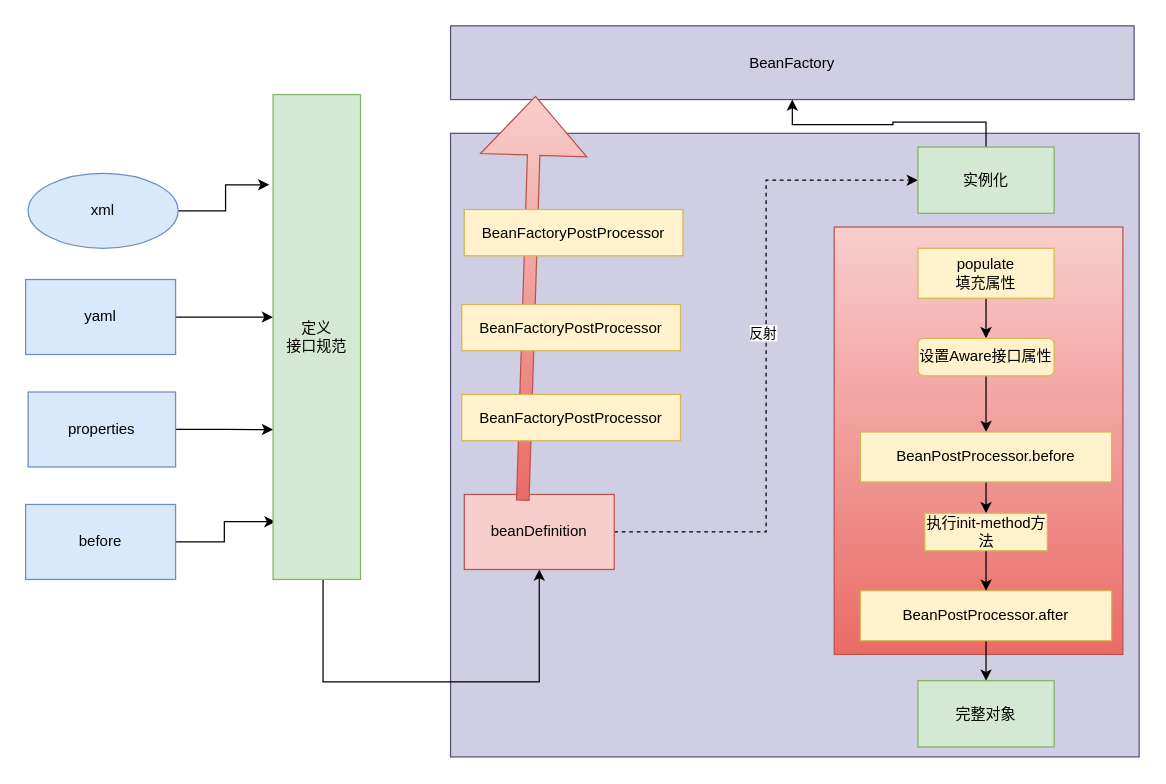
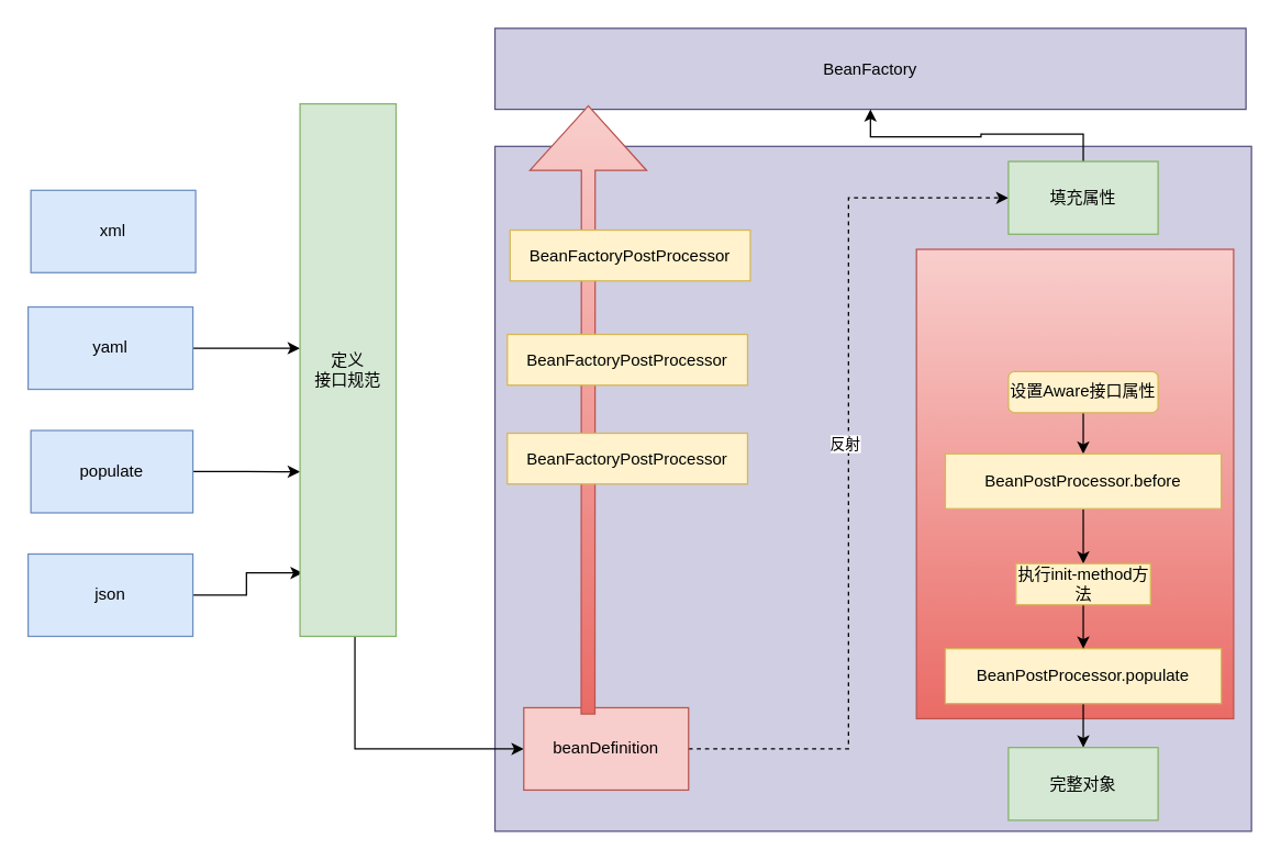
- <mxCell id="19" value="实例化" style="rounded=0;whiteSpace=wrap;html=1;fillColor=#d5e8d4;strokeColor=#82b366;" vertex="1" parent="1"><mxGeometry x="734" y="117" width="109" height="53" as="geometry" /></mxCell>
+ <mxCell id="19" value="填充属性" style="rounded=0;whiteSpace=wrap;html=1;fillColor=#d5e8d4;strokeColor=#82b366;" vertex="1" parent="1"><mxGeometry x="734" y="117" width="109" height="53" as="geometry" /></mxCell>
- <mxCell id="3" style="edgeStyle=orthogonalEdgeStyle;rounded=0;orthogonalLoop=1;jettySize=auto;html=1;entryX=-0.043;entryY=0.186;entryDx=0;entryDy=0;entryPerimeter=0;" edge="1" parent="1" source="4" target="12"><mxGeometry relative="1" as="geometry" /></mxCell>
- <mxCell id="4" value="xml" style="ellipse;whiteSpace=wrap;html=1;fillColor=#dae8fc;strokeColor=#6c8ebf;" vertex="1" parent="1"><mxGeometry x="22" y="138" width="120" height="60" as="geometry" /></mxCell>
+ <mxCell id="4" value="xml" style="rounded=0;whiteSpace=wrap;html=1;fillColor=#dae8fc;strokeColor=#6c8ebf;" vertex="1" parent="1"><mxGeometry x="22" y="138" width="120" height="60" as="geometry" /></mxCell>
- <mxCell id="21" value="populate&lt;br&gt;填充属性" style="rounded=0;whiteSpace=wrap;html=1;fillColor=#fff2cc;strokeColor=#d6b656;" vertex="1" parent="1"><mxGeometry x="734" y="198" width="109" height="40" as="geometry" /></mxCell>
- <mxCell id="20" style="edgeStyle=orthogonalEdgeStyle;rounded=0;orthogonalLoop=1;jettySize=auto;html=1;" edge="1" parent="1" source="21" target="23"><mxGeometry relative="1" as="geometry" /></mxCell>
- <mxCell id="8" value="properties" style="rounded=0;whiteSpace=wrap;html=1;fillColor=#dae8fc;strokeColor=#6c8ebf;" vertex="1" parent="1"><mxGeometry x="22" y="313" width="118" height="60" as="geometry" /></mxCell>
+ <mxCell id="8" value="populate" style="rounded=0;whiteSpace=wrap;html=1;fillColor=#dae8fc;strokeColor=#6c8ebf;" vertex="1" parent="1"><mxGeometry x="22" y="313" width="118" height="60" as="geometry" /></mxCell>
- <mxCell id="25" value="BeanPostProcessor.before" style="rounded=0;whiteSpace=wrap;html=1;fillColor=#fff2cc;strokeColor=#d6b656;" vertex="1" parent="1"><mxGeometry x="688" y="345" width="201" height="40" as="geometry" /></mxCell>
+ <mxCell id="25" value="BeanPostProcessor.before" style="rounded=0;whiteSpace=wrap;html=1;fillColor=#fff2cc;strokeColor=#d6b656;" vertex="1" parent="1"><mxGeometry x="688" y="330" width="201" height="40" as="geometry" /></mxCell>
- <mxCell id="16" value="beanDefinition" style="rounded=0;whiteSpace=wrap;html=1;fillColor=#f8cecc;strokeColor=#b85450;" vertex="1" parent="1"><mxGeometry x="371" y="395" width="120" height="60" as="geometry" /></mxCell>
+ <mxCell id="16" value="beanDefinition" style="rounded=0;whiteSpace=wrap;html=1;fillColor=#f8cecc;strokeColor=#b85450;" vertex="1" parent="1"><mxGeometry x="381" y="515" width="120" height="60" as="geometry" /></mxCell>
- <mxCell id="10" value="before" style="rounded=0;whiteSpace=wrap;html=1;fillColor=#dae8fc;strokeColor=#6c8ebf;" vertex="1" parent="1"><mxGeometry x="20" y="403" width="120" height="60" as="geometry" /></mxCell>
+ <mxCell id="10" value="json" style="rounded=0;whiteSpace=wrap;html=1;fillColor=#dae8fc;strokeColor=#6c8ebf;" vertex="1" parent="1"><mxGeometry x="20" y="403" width="120" height="60" as="geometry" /></mxCell>
- <mxCell id="27" value="BeanPostProcessor.after" style="rounded=0;whiteSpace=wrap;html=1;fillColor=#fff2cc;strokeColor=#d6b656;" vertex="1" parent="1"><mxGeometry x="688" y="472" width="201" height="40" as="geometry" /></mxCell>
+ <mxCell id="27" value="BeanPostProcessor.populate" style="rounded=0;whiteSpace=wrap;html=1;fillColor=#fff2cc;strokeColor=#d6b656;" vertex="1" parent="1"><mxGeometry x="688" y="472" width="201" height="40" as="geometry" /></mxCell>
